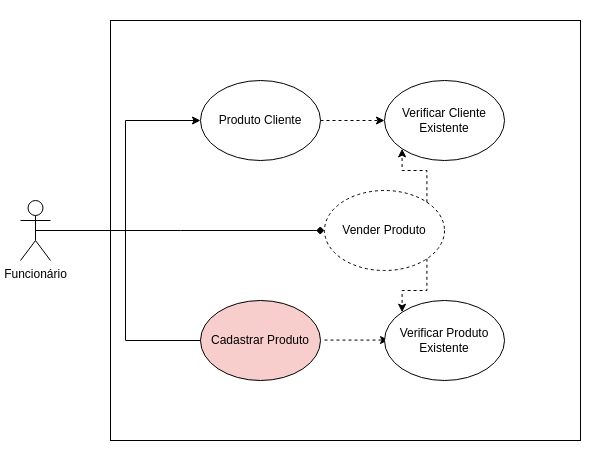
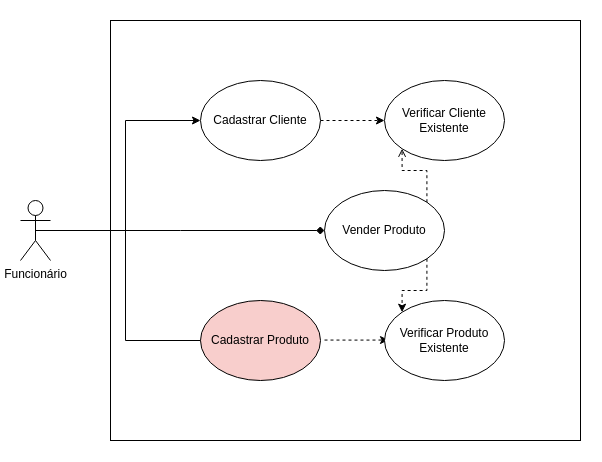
- <mxCell id="6" value="Produto Cliente" style="ellipse;whiteSpace=wrap;html=1;" vertex="1" parent="1"><mxGeometry x="200" y="80" width="120" height="80" as="geometry" /></mxCell>
+ <mxCell id="6" value="Cadastrar Cliente" style="ellipse;whiteSpace=wrap;html=1;" vertex="1" parent="1"><mxGeometry x="200" y="80" width="120" height="80" as="geometry" /></mxCell>
- <mxCell id="12" style="edgeStyle=orthogonalEdgeStyle;rounded=0;orthogonalLoop=1;jettySize=auto;html=1;exitX=1;exitY=0;exitDx=0;exitDy=0;entryX=0;entryY=1;entryDx=0;entryDy=0;dashed=1;" edge="1" parent="1" source="8" target="7"><mxGeometry relative="1" as="geometry"><mxPoint x="390" y="190" as="sourcePoint" /><mxPoint x="480" y="190" as="targetPoint" /></mxGeometry></mxCell>
+ <mxCell id="12" style="edgeStyle=orthogonalEdgeStyle;rounded=0;orthogonalLoop=1;jettySize=auto;html=1;exitX=1;exitY=0;exitDx=0;exitDy=0;entryX=0;entryY=1;entryDx=0;entryDy=0;dashed=1;endArrow=open;" edge="1" parent="1" source="8" target="7"><mxGeometry relative="1" as="geometry"><mxPoint x="390" y="190" as="sourcePoint" /><mxPoint x="480" y="190" as="targetPoint" /></mxGeometry></mxCell>
- <mxCell id="8" value="Vender Produto" style="ellipse;whiteSpace=wrap;html=1;dashed=1;" vertex="1" parent="1"><mxGeometry x="324" y="190" width="120" height="80" as="geometry" /></mxCell>
+ <mxCell id="8" value="Vender Produto" style="ellipse;whiteSpace=wrap;html=1;" vertex="1" parent="1"><mxGeometry x="324" y="190" width="120" height="80" as="geometry" /></mxCell>
